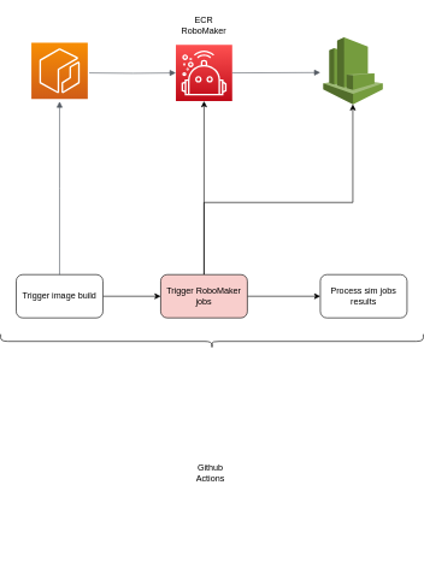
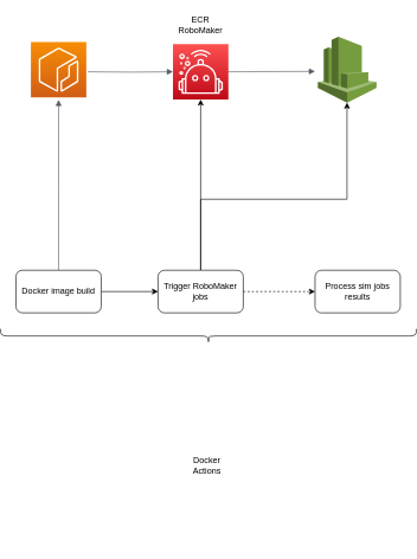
- <mxCell id="9" value="Trigger image build" style="rounded=1;whiteSpace=wrap;html=1;" parent="1" vertex="1"><mxGeometry x="20" y="380" width="120" height="60" as="geometry" /></mxCell>
+ <mxCell id="9" value="Docker image build" style="rounded=1;whiteSpace=wrap;html=1;" parent="1" vertex="1"><mxGeometry x="20" y="380" width="120" height="60" as="geometry" /></mxCell>
- <mxCell id="13" value="Trigger RoboMaker jobs" style="rounded=1;whiteSpace=wrap;html=1;fillColor=#f8cecc;" parent="1" vertex="1"><mxGeometry x="220" y="380" width="120" height="60" as="geometry" /></mxCell>
+ <mxCell id="13" value="Trigger RoboMaker jobs" style="rounded=1;whiteSpace=wrap;html=1;" parent="1" vertex="1"><mxGeometry x="220" y="380" width="120" height="60" as="geometry" /></mxCell>
- <mxCell id="10" value="" style="edgeStyle=orthogonalEdgeStyle;rounded=0;orthogonalLoop=1;jettySize=auto;html=1;" parent="1" source="13" target="14" edge="1"><mxGeometry relative="1" as="geometry" /></mxCell>
+ <mxCell id="10" value="" style="edgeStyle=orthogonalEdgeStyle;rounded=0;orthogonalLoop=1;jettySize=auto;html=1;dashed=1;" parent="1" source="13" target="14" edge="1"><mxGeometry relative="1" as="geometry" /></mxCell>
- <mxCell id="18" value="Github Actions" style="text;html=1;strokeColor=none;fillColor=none;align=center;verticalAlign=middle;whiteSpace=wrap;rounded=0;" parent="1" vertex="1"><mxGeometry x="259" y="640" width="60" height="30" as="geometry" /></mxCell>
+ <mxCell id="18" value="Docker Actions" style="text;html=1;strokeColor=none;fillColor=none;align=center;verticalAlign=middle;whiteSpace=wrap;rounded=0;" parent="1" vertex="1"><mxGeometry x="259" y="640" width="60" height="30" as="geometry" /></mxCell>
